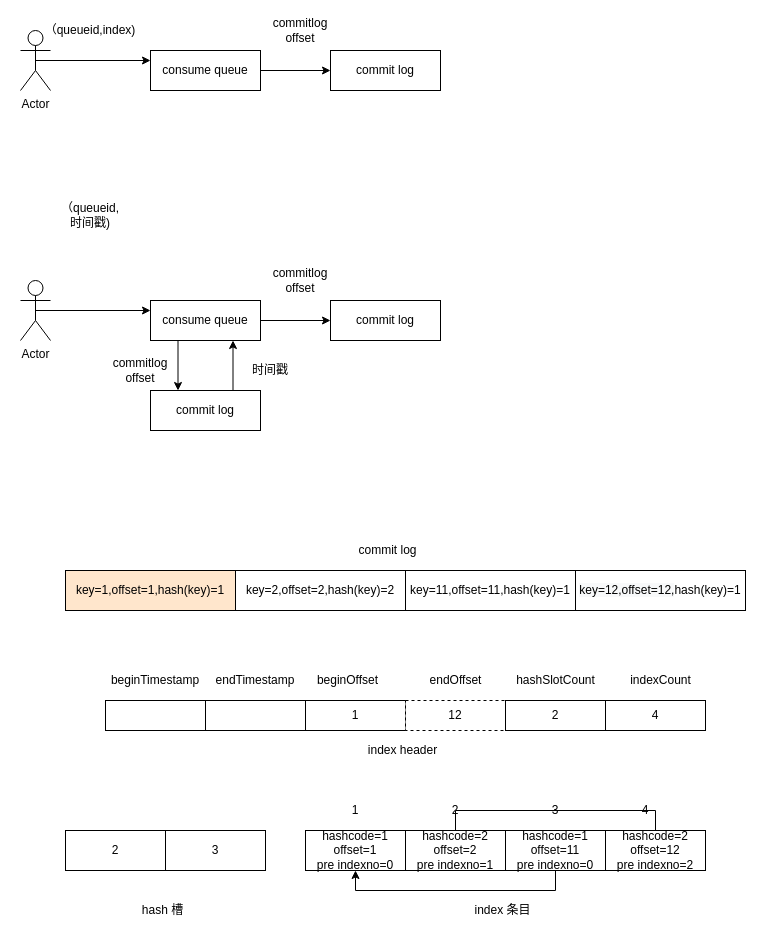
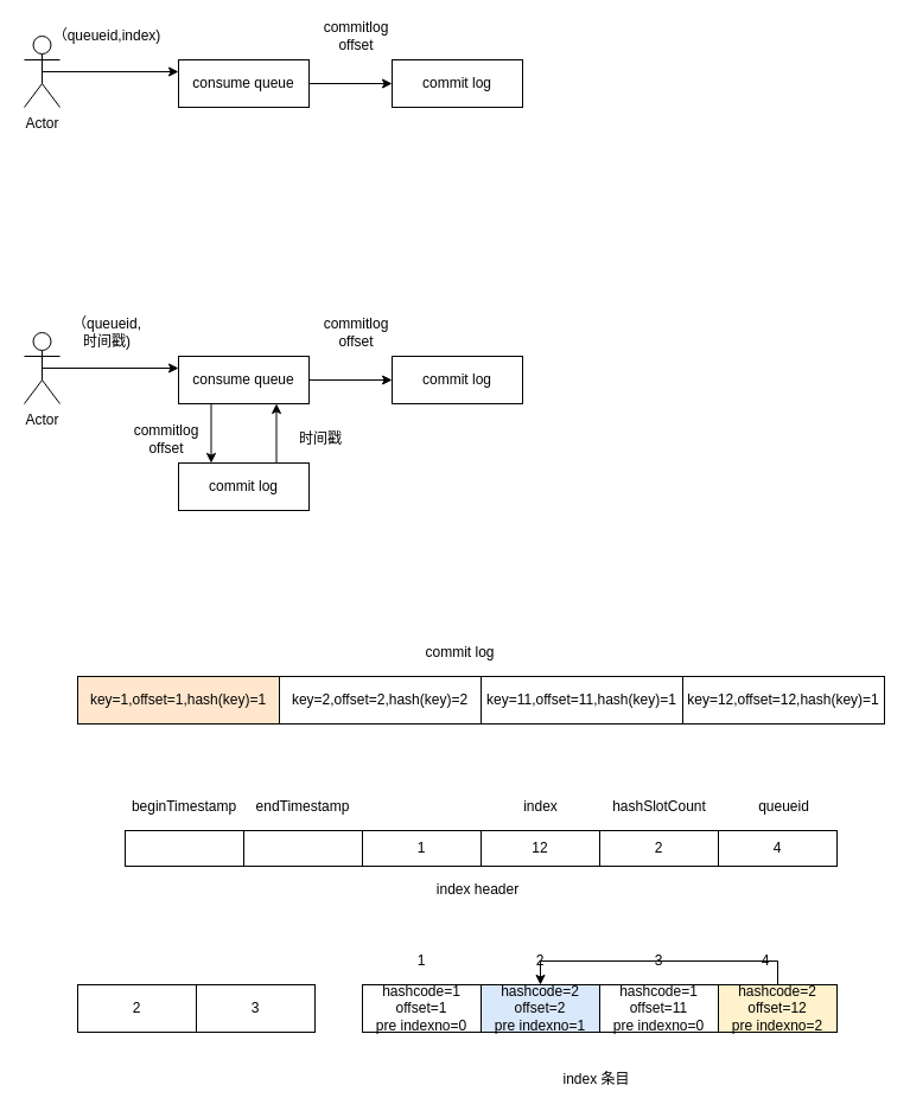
- <mxCell id="15" value="（queueid,时间戳)" style="text;html=1;strokeColor=none;fillColor=none;align=center;verticalAlign=middle;whiteSpace=wrap;rounded=0;" vertex="1" parent="1"><mxGeometry x="70" y="205" width="40" height="20" as="geometry" /></mxCell>
+ <mxCell id="15" value="（queueid,时间戳)" style="text;html=1;strokeColor=none;fillColor=none;align=center;verticalAlign=middle;whiteSpace=wrap;rounded=0;" vertex="1" parent="1"><mxGeometry x="70" y="270" width="40" height="20" as="geometry" /></mxCell>
- <mxCell id="45" value="beginOffset" style="text;html=1;strokeColor=none;fillColor=none;align=center;verticalAlign=middle;whiteSpace=wrap;rounded=0;" vertex="1" parent="1"><mxGeometry x="320" y="670" width="55" height="20" as="geometry" /></mxCell>
- <mxCell id="46" value="endOffset" style="text;html=1;strokeColor=none;fillColor=none;align=center;verticalAlign=middle;whiteSpace=wrap;rounded=0;" vertex="1" parent="1"><mxGeometry x="427.5" y="670" width="55" height="20" as="geometry" /></mxCell>
+ <mxCell id="46" value="index" style="text;html=1;strokeColor=none;fillColor=none;align=center;verticalAlign=middle;whiteSpace=wrap;rounded=0;" vertex="1" parent="1"><mxGeometry x="427.5" y="670" width="55" height="20" as="geometry" /></mxCell>
- <mxCell id="48" value="indexCount" style="text;html=1;strokeColor=none;fillColor=none;align=center;verticalAlign=middle;whiteSpace=wrap;rounded=0;" vertex="1" parent="1"><mxGeometry x="632.5" y="670" width="55" height="20" as="geometry" /></mxCell>
+ <mxCell id="48" value="queueid" style="text;html=1;strokeColor=none;fillColor=none;align=center;verticalAlign=middle;whiteSpace=wrap;rounded=0;" vertex="1" parent="1"><mxGeometry x="632.5" y="670" width="55" height="20" as="geometry" /></mxCell>
- <mxCell id="41" value="12" style="rounded=0;whiteSpace=wrap;html=1;dashed=1;" vertex="1" parent="1"><mxGeometry x="405" y="700" width="100" height="30" as="geometry" /></mxCell>
+ <mxCell id="41" value="12" style="rounded=0;whiteSpace=wrap;html=1;" vertex="1" parent="1"><mxGeometry x="405" y="700" width="100" height="30" as="geometry" /></mxCell>
- <mxCell id="31" style="edgeStyle=orthogonalEdgeStyle;rounded=0;orthogonalLoop=1;jettySize=auto;html=1;exitX=0.5;exitY=0;exitDx=0;exitDy=0;entryX=0.5;entryY=0;entryDx=0;entryDy=0;endArrow=none;" edge="1" parent="1" source="32" target="28"><mxGeometry relative="1" as="geometry" /></mxCell>
+ <mxCell id="31" style="edgeStyle=orthogonalEdgeStyle;rounded=0;orthogonalLoop=1;jettySize=auto;html=1;exitX=0.5;exitY=0;exitDx=0;exitDy=0;entryX=0.5;entryY=0;entryDx=0;entryDy=0;" edge="1" parent="1" source="32" target="28"><mxGeometry relative="1" as="geometry" /></mxCell>
- <mxCell id="28" value="hashcode=2&lt;br&gt;offset=2&lt;br&gt;pre indexno=1" style="rounded=0;whiteSpace=wrap;html=1;" vertex="1" parent="1"><mxGeometry x="405" y="830" width="100" height="40" as="geometry" /></mxCell>
+ <mxCell id="28" value="hashcode=2&lt;br&gt;offset=2&lt;br&gt;pre indexno=1" style="rounded=0;whiteSpace=wrap;html=1;fillColor=#dae8fc;" vertex="1" parent="1"><mxGeometry x="405" y="830" width="100" height="40" as="geometry" /></mxCell>
- <mxCell id="32" value="hashcode=2&lt;br&gt;offset=12&lt;br&gt;pre indexno=2" style="rounded=0;whiteSpace=wrap;html=1;" vertex="1" parent="1"><mxGeometry x="605" y="830" width="100" height="40" as="geometry" /></mxCell>
+ <mxCell id="32" value="hashcode=2&lt;br&gt;offset=12&lt;br&gt;pre indexno=2" style="rounded=0;whiteSpace=wrap;html=1;fillColor=#fff2cc;" vertex="1" parent="1"><mxGeometry x="605" y="830" width="100" height="40" as="geometry" /></mxCell>
- <mxCell id="29" style="edgeStyle=orthogonalEdgeStyle;rounded=0;orthogonalLoop=1;jettySize=auto;html=1;exitX=0.5;exitY=1;exitDx=0;exitDy=0;entryX=0.5;entryY=1;entryDx=0;entryDy=0;" edge="1" parent="1" source="30" target="27"><mxGeometry relative="1" as="geometry" /></mxCell>
- <mxCell id="51" value="hash 槽" style="text;html=1;strokeColor=none;fillColor=none;align=center;verticalAlign=middle;whiteSpace=wrap;rounded=0;" vertex="1" parent="1"><mxGeometry x="110" y="900" width="105" height="20" as="geometry" /></mxCell>
